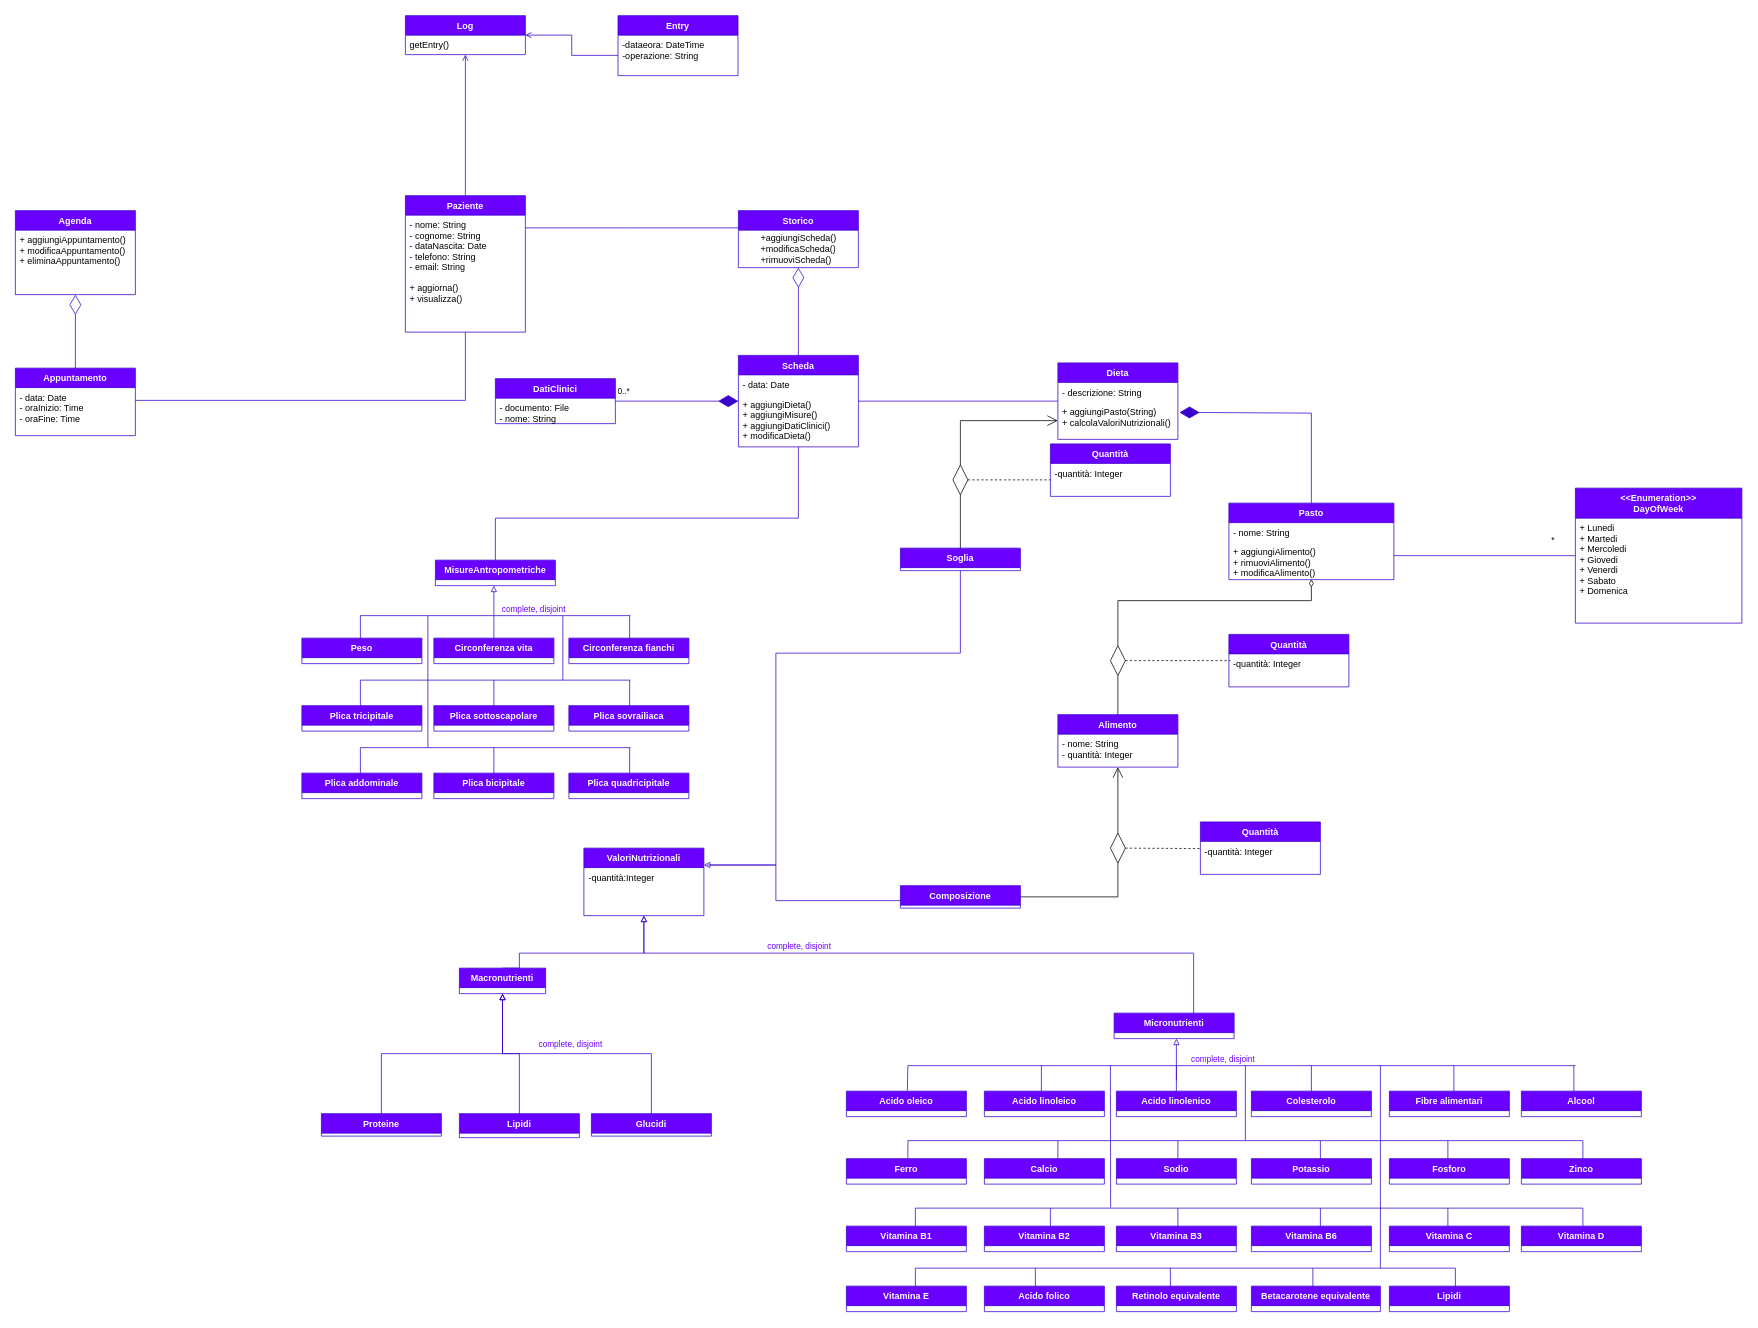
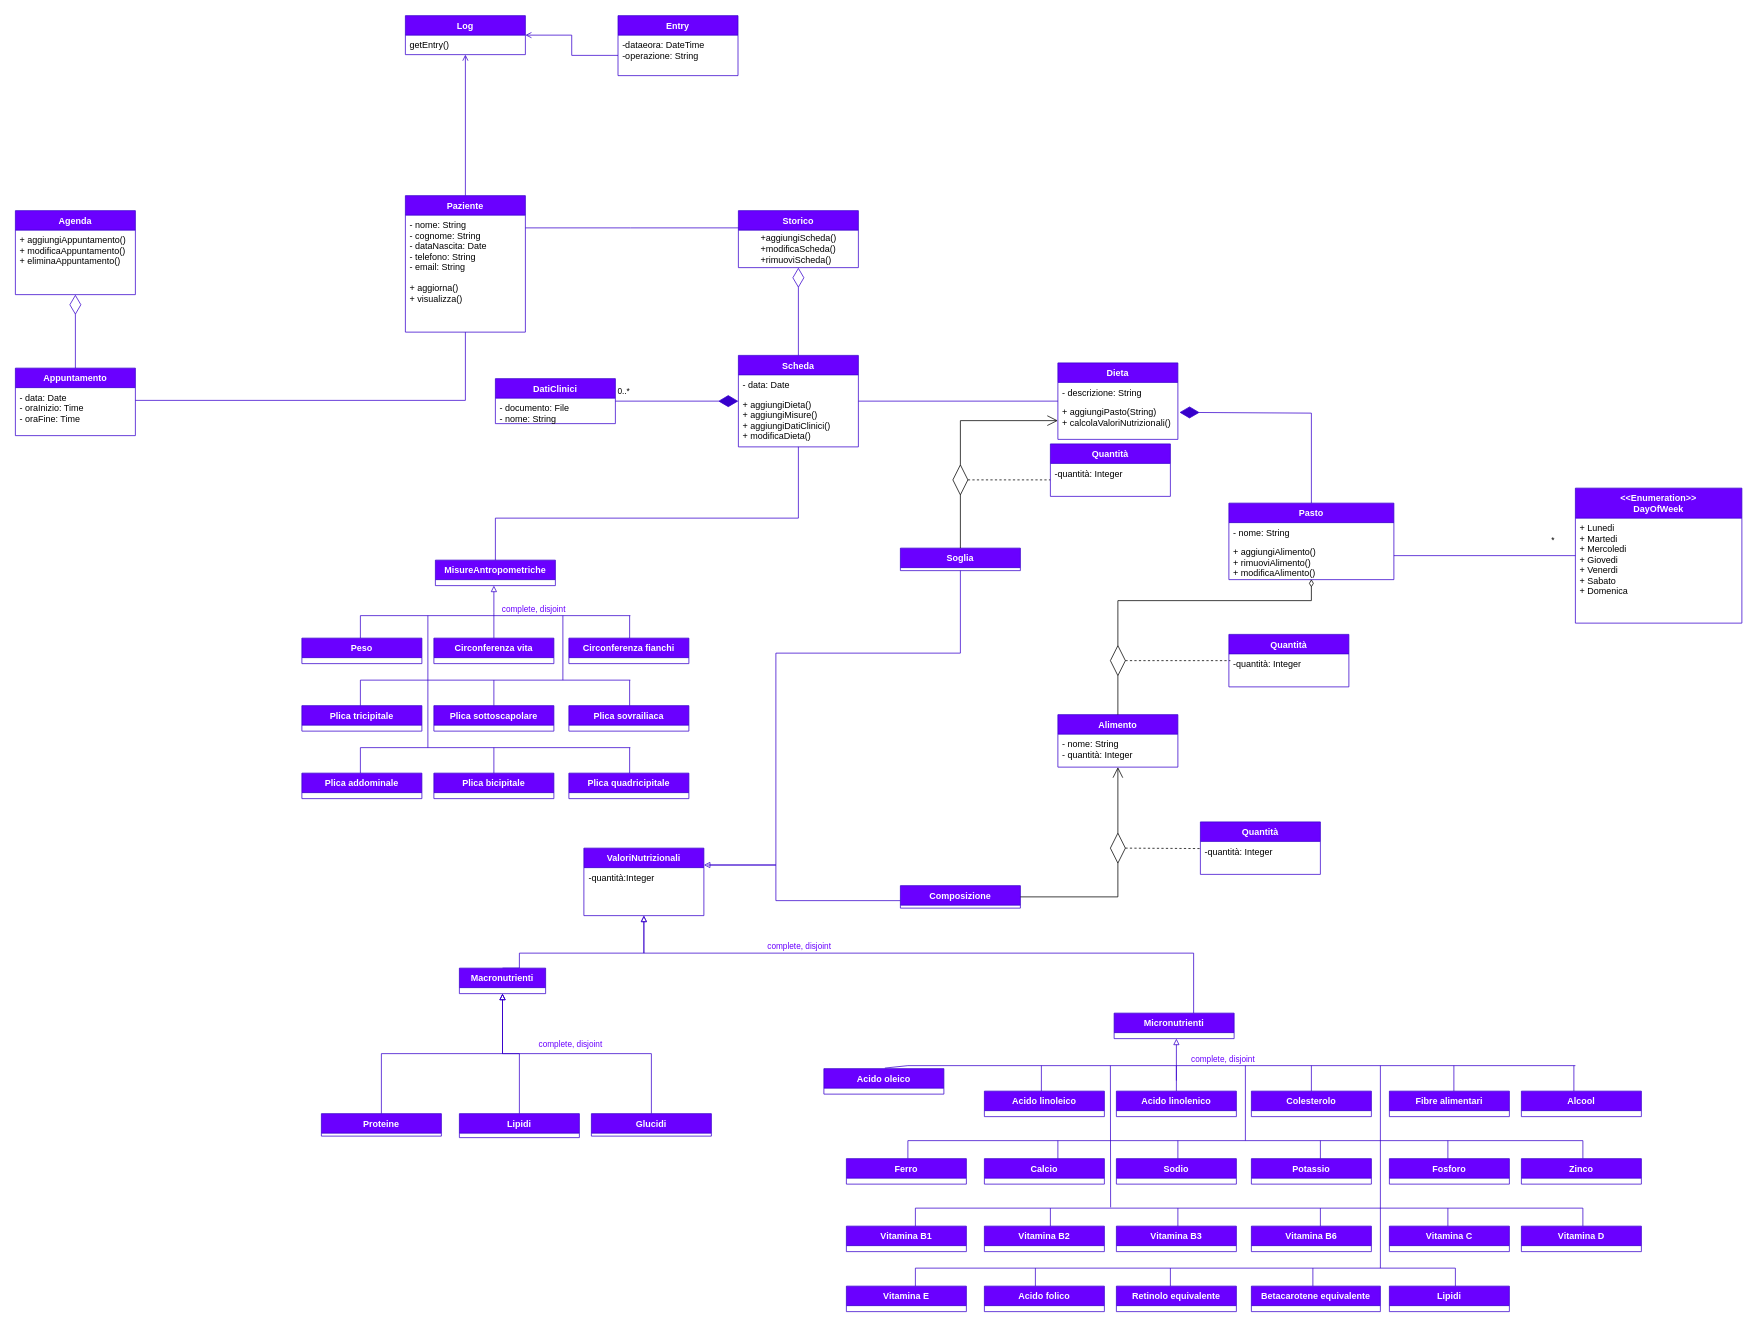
- <mxCell id="63" value="Acido oleico" style="swimlane;fontStyle=1;align=center;verticalAlign=top;childLayout=stackLayout;horizontal=1;startSize=26;horizontalStack=0;resizeParent=1;resizeParentMax=0;resizeLast=0;collapsible=1;marginBottom=0;fillColor=#6a00ff;fontColor=#ffffff;strokeColor=#3700CC;" vertex="1" parent="1"><mxGeometry x="1128" y="1454" width="160" height="34" as="geometry" /></mxCell>
+ <mxCell id="63" value="Acido oleico" style="swimlane;fontStyle=1;align=center;verticalAlign=top;childLayout=stackLayout;horizontal=1;startSize=26;horizontalStack=0;resizeParent=1;resizeParentMax=0;resizeLast=0;collapsible=1;marginBottom=0;fillColor=#6a00ff;fontColor=#ffffff;strokeColor=#3700CC;" vertex="1" parent="1"><mxGeometry x="1098" y="1424" width="160" height="34" as="geometry" /></mxCell>
